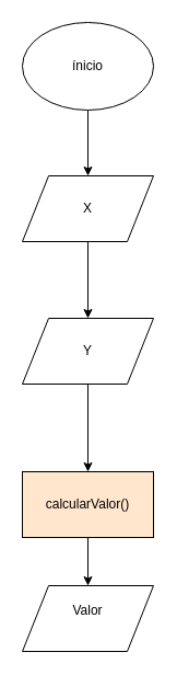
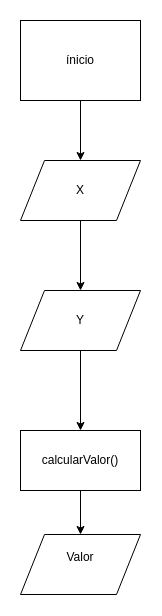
- <mxCell id="3" value="ínicio" style="ellipse;whiteSpace=wrap;html=1;" vertex="1" parent="1"><mxGeometry x="20" y="20" width="120" height="80" as="geometry" /></mxCell>
+ <mxCell id="3" value="ínicio" style="whiteSpace=wrap;html=1;rounded=0;" vertex="1" parent="1"><mxGeometry x="20" y="20" width="120" height="80" as="geometry" /></mxCell>
- <mxCell id="9" value="calcularValor()" style="rounded=0;whiteSpace=wrap;html=1;fillColor=#ffe6cc;" vertex="1" parent="1"><mxGeometry x="20" y="430" width="120" height="60" as="geometry" /></mxCell>
+ <mxCell id="9" value="calcularValor()" style="rounded=0;whiteSpace=wrap;html=1;" vertex="1" parent="1"><mxGeometry x="20" y="430" width="120" height="60" as="geometry" /></mxCell>
